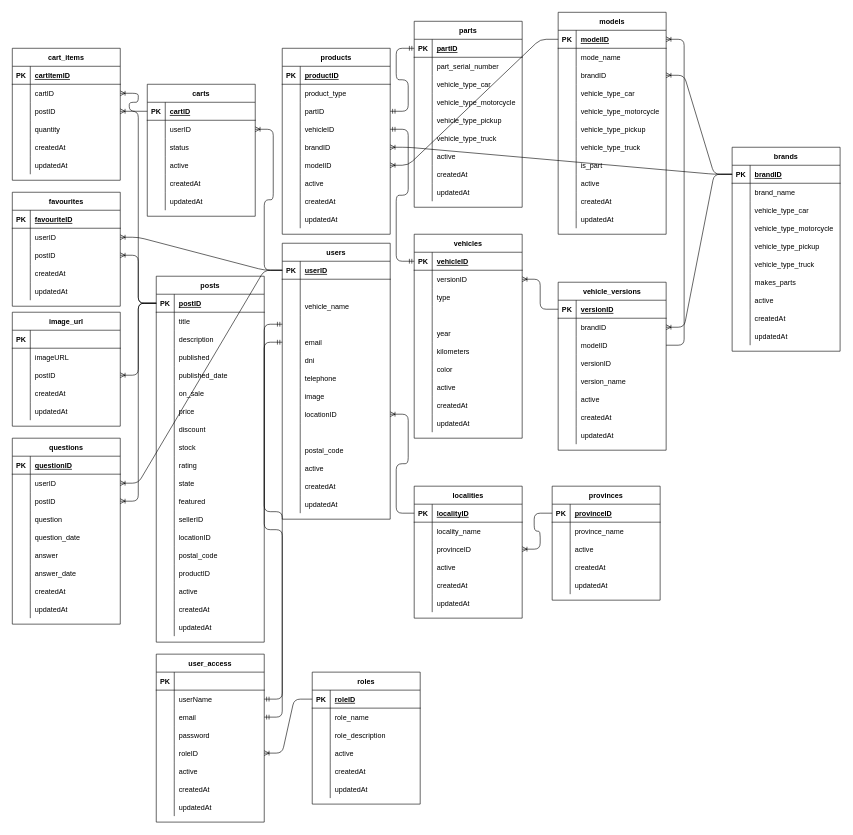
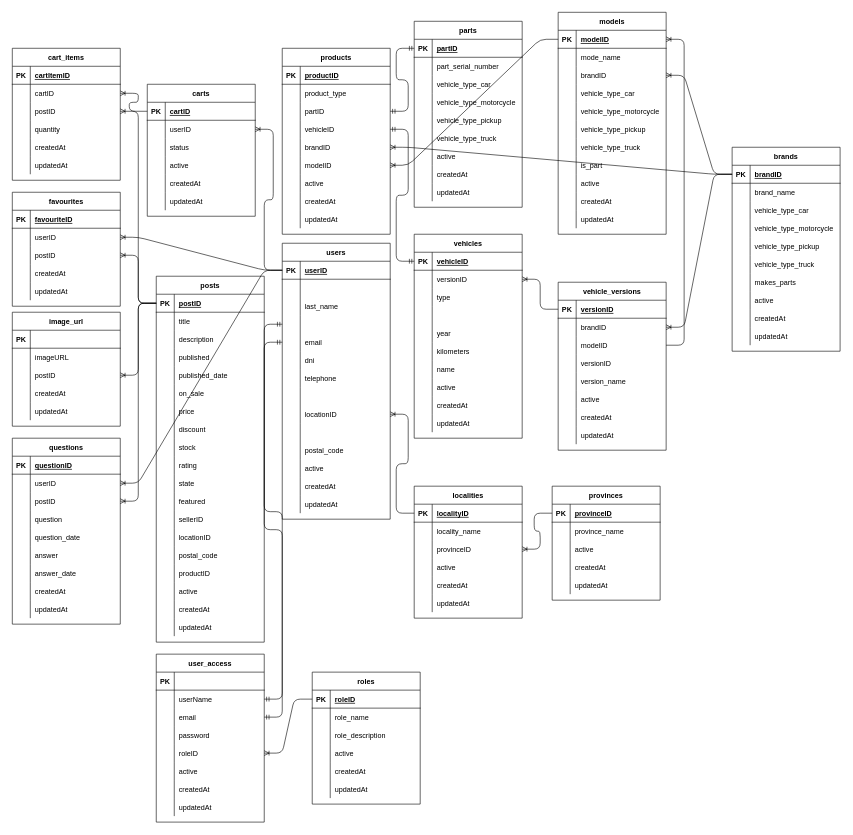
- <mxCell id="217" value="vehicle_name" style="shape=partialRectangle;connectable=0;fillColor=none;top=0;left=0;bottom=0;right=0;align=left;spacingLeft=6;overflow=hidden;" vertex="1" parent="215"><mxGeometry x="30" width="150" height="30" as="geometry" /></mxCell>
+ <mxCell id="217" value="last_name" style="shape=partialRectangle;connectable=0;fillColor=none;top=0;left=0;bottom=0;right=0;align=left;spacingLeft=6;overflow=hidden;" vertex="1" parent="215"><mxGeometry x="30" width="150" height="30" as="geometry" /></mxCell>
- <mxCell id="316" value="color" style="shape=partialRectangle;connectable=0;fillColor=none;top=0;left=0;bottom=0;right=0;align=left;spacingLeft=6;overflow=hidden;" vertex="1" parent="314"><mxGeometry x="30" width="150" height="30" as="geometry" /></mxCell>
+ <mxCell id="316" value="name" style="shape=partialRectangle;connectable=0;fillColor=none;top=0;left=0;bottom=0;right=0;align=left;spacingLeft=6;overflow=hidden;" vertex="1" parent="314"><mxGeometry x="30" width="150" height="30" as="geometry" /></mxCell>
- <mxCell id="231" value="image" style="shape=partialRectangle;connectable=0;fillColor=none;top=0;left=0;bottom=0;right=0;align=left;spacingLeft=6;overflow=hidden;" vertex="1" parent="229"><mxGeometry x="30" width="150" height="30" as="geometry" /></mxCell>
